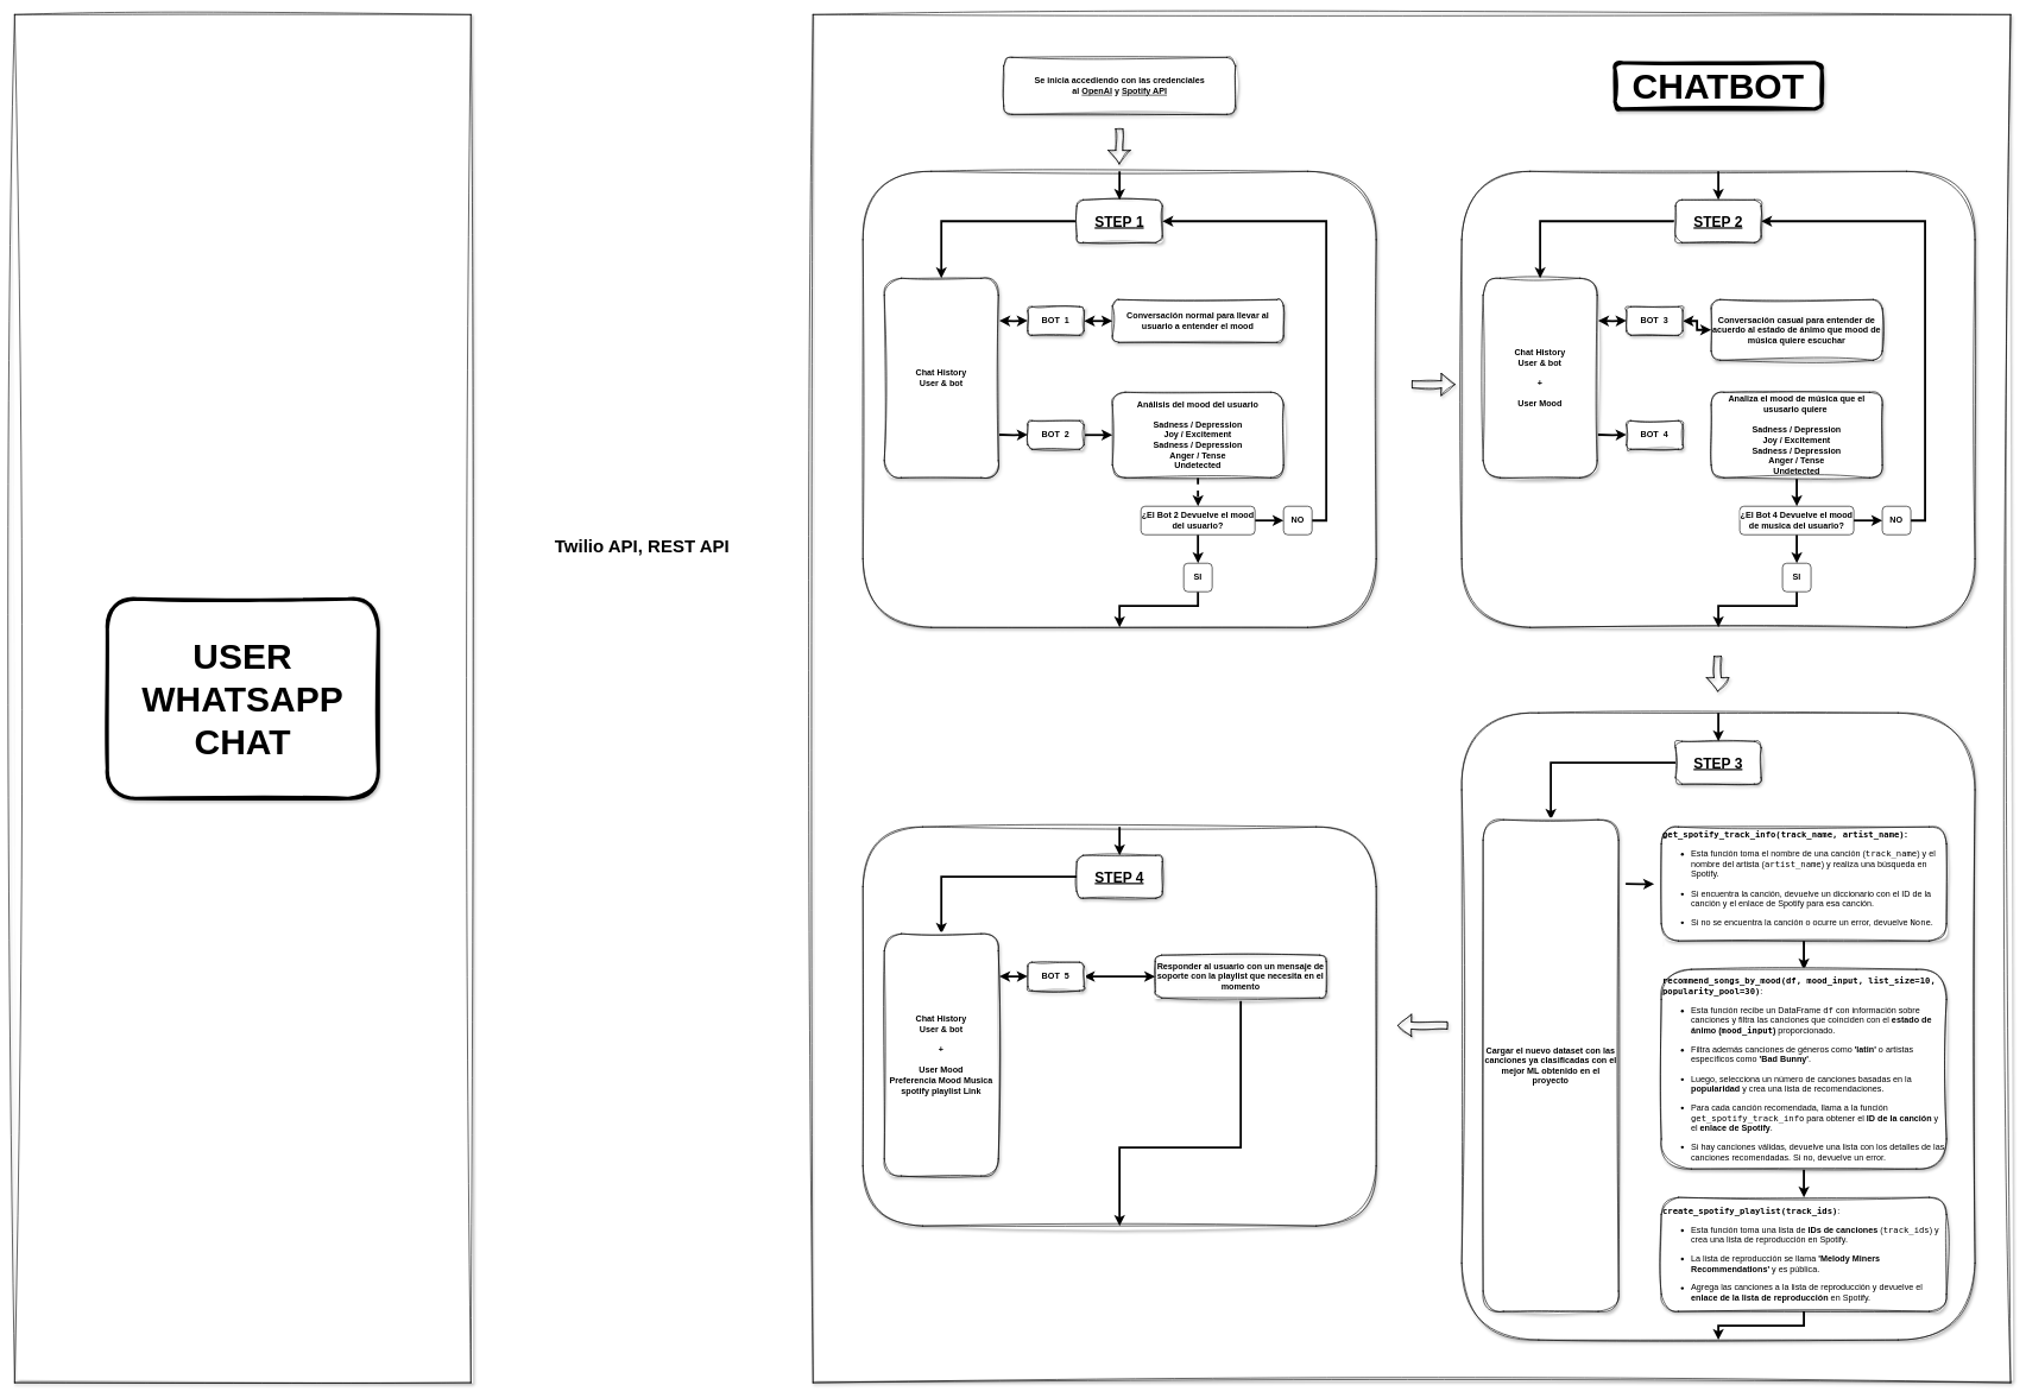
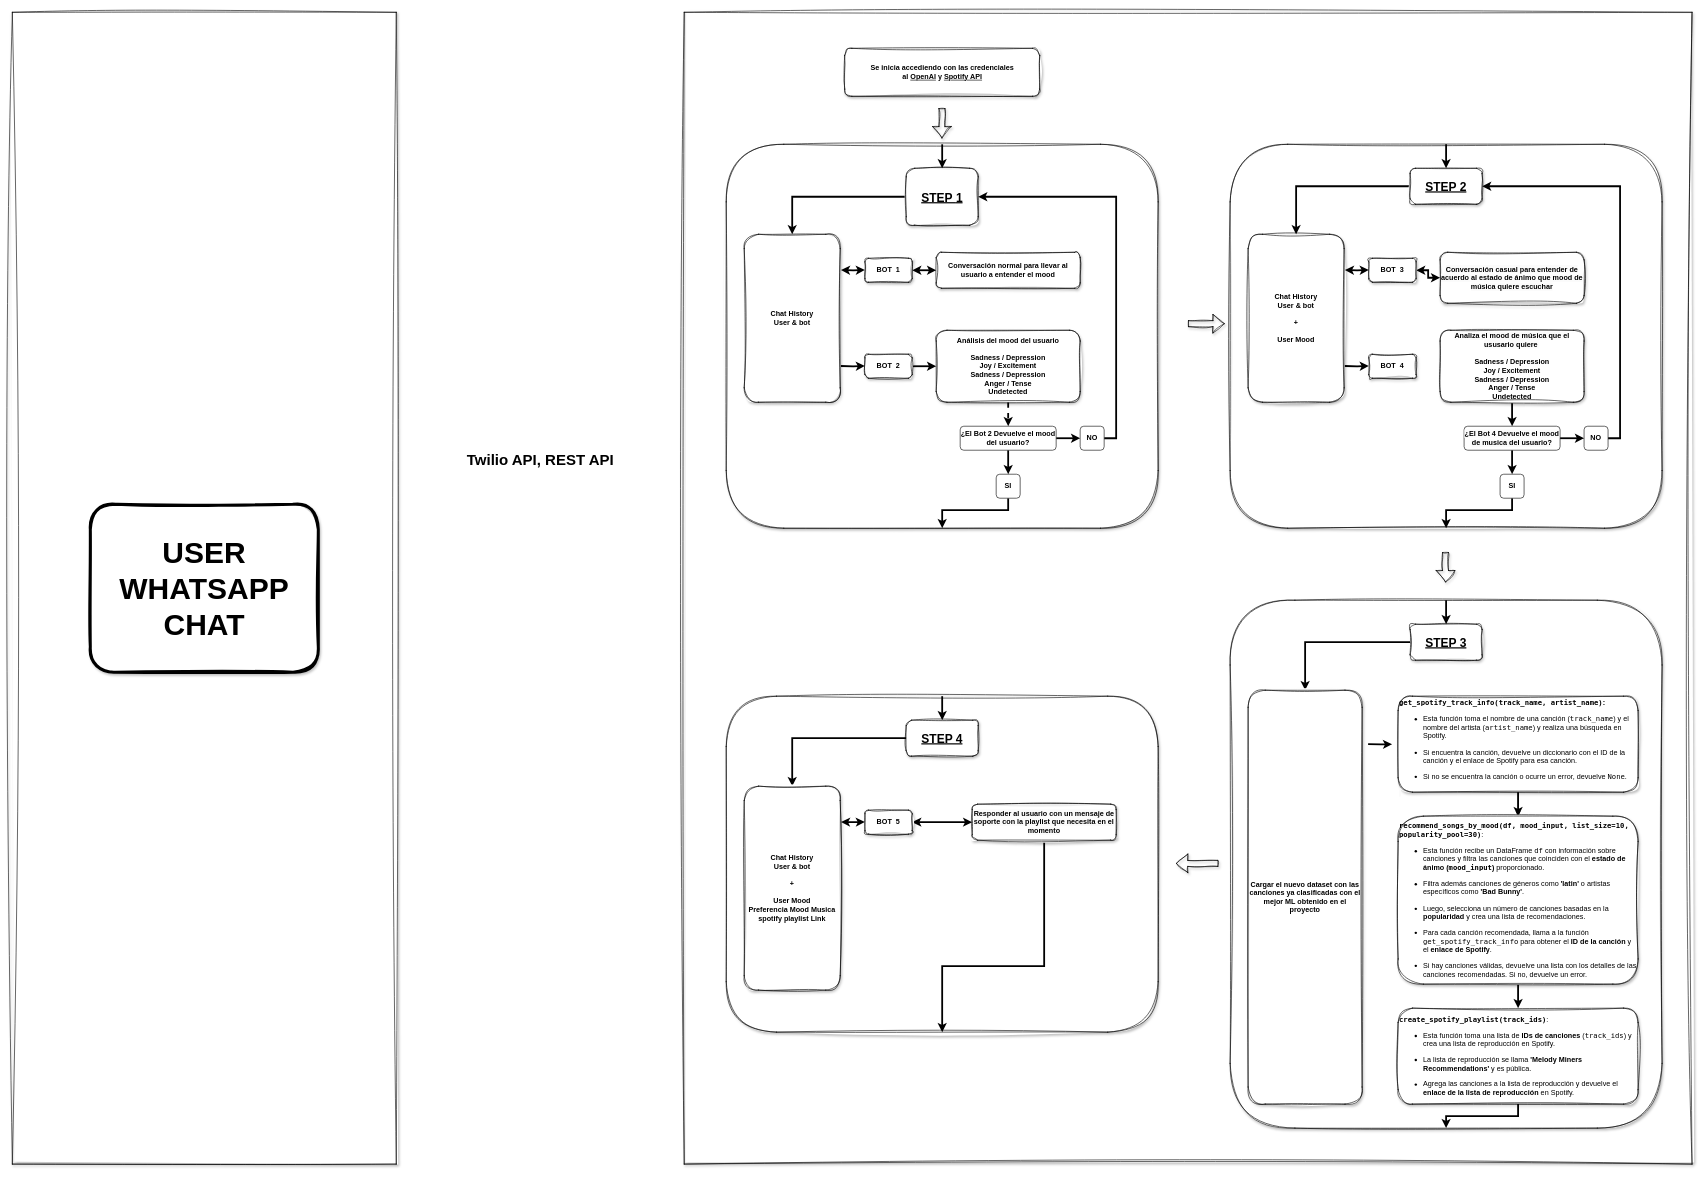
- <mxCell id="79" value="&lt;font style=&quot;font-size: 50px;&quot;&gt;&lt;b style=&quot;&quot;&gt;CHATBOT&lt;/b&gt;&lt;/font&gt;" style="text;html=1;align=center;verticalAlign=middle;whiteSpace=wrap;rounded=1;strokeColor=default;fillColor=default;strokeWidth=5;shadow=1;sketch=1;curveFitting=1;jiggle=2;" vertex="1" parent="1"><mxGeometry x="2265" y="87.5" width="290" height="65" as="geometry" /></mxCell>
- <mxCell id="7" value="&lt;font style=&quot;font-size: 20px;&quot;&gt;&lt;u&gt;&lt;b style=&quot;&quot;&gt;STEP&amp;nbsp;&lt;/b&gt;&lt;b style=&quot;background-color: transparent; color: light-dark(rgb(0, 0, 0), rgb(255, 255, 255));&quot;&gt;1&lt;/b&gt;&lt;/u&gt;&lt;/font&gt;" style="rounded=1;whiteSpace=wrap;html=1;shadow=1;sketch=1;curveFitting=1;jiggle=2;" parent="1" vertex="1"><mxGeometry x="1510" y="280" width="120" height="60" as="geometry" /></mxCell>
+ <mxCell id="7" value="&lt;font style=&quot;font-size: 20px;&quot;&gt;&lt;u&gt;&lt;b style=&quot;&quot;&gt;STEP&amp;nbsp;&lt;/b&gt;&lt;b style=&quot;background-color: transparent; color: light-dark(rgb(0, 0, 0), rgb(255, 255, 255));&quot;&gt;1&lt;/b&gt;&lt;/u&gt;&lt;/font&gt;" style="rounded=1;whiteSpace=wrap;html=1;shadow=1;sketch=1;curveFitting=1;jiggle=2;" parent="1" vertex="1"><mxGeometry x="1510" y="280" width="120" height="95" as="geometry" /></mxCell>
